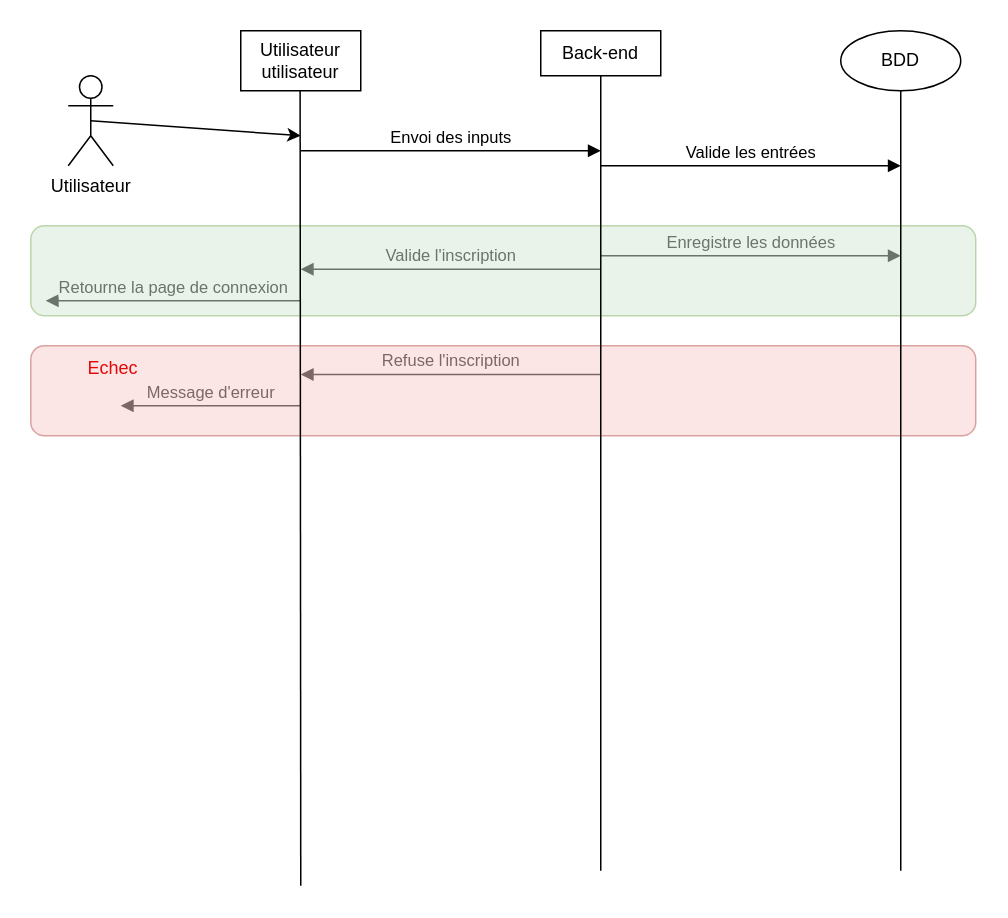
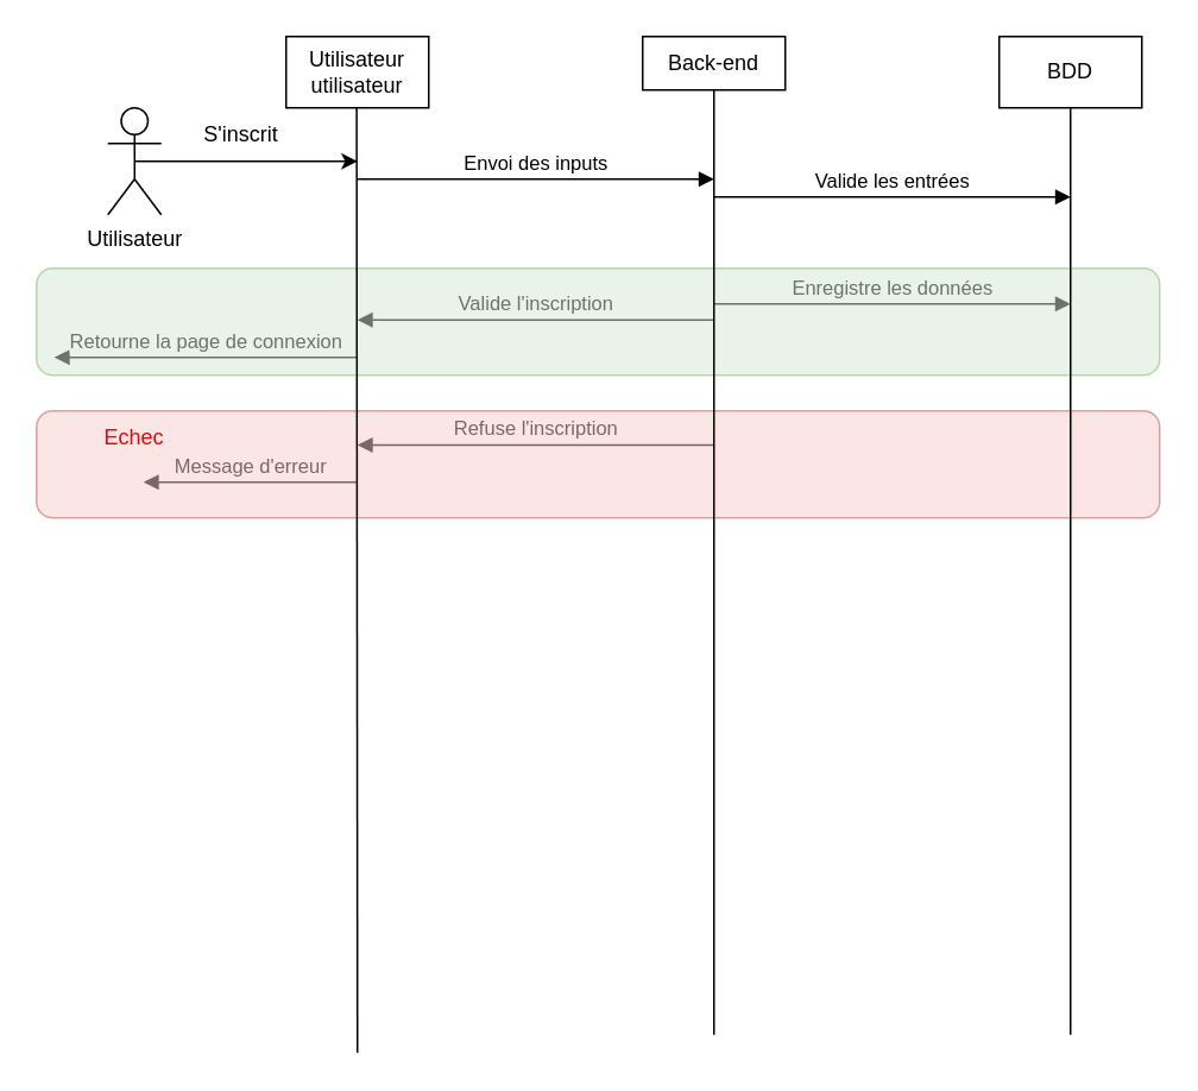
- <mxCell id="13" value="BDD" style="ellipse;whiteSpace=wrap;html=1;" parent="1" vertex="1"><mxGeometry x="560" y="20" width="80" height="40" as="geometry" /></mxCell>
+ <mxCell id="13" value="BDD" style="rounded=0;whiteSpace=wrap;html=1;" parent="1" vertex="1"><mxGeometry x="560" y="20" width="80" height="40" as="geometry" /></mxCell>
+ <mxCell id="16" value="S'inscrit" style="text;html=1;align=center;verticalAlign=middle;whiteSpace=wrap;rounded=0;" parent="1" vertex="1"><mxGeometry x="90" y="60" width="90" height="30" as="geometry" /></mxCell>
- <mxCell id="10" value="Utilisateur" style="shape=umlActor;verticalLabelPosition=bottom;verticalAlign=top;html=1;outlineConnect=0;" parent="1" vertex="1"><mxGeometry x="45" y="50" width="30" height="60" as="geometry" /></mxCell>
+ <mxCell id="10" value="Utilisateur" style="shape=umlActor;verticalLabelPosition=bottom;verticalAlign=top;html=1;outlineConnect=0;" parent="1" vertex="1"><mxGeometry x="60" y="60" width="30" height="60" as="geometry" /></mxCell>
